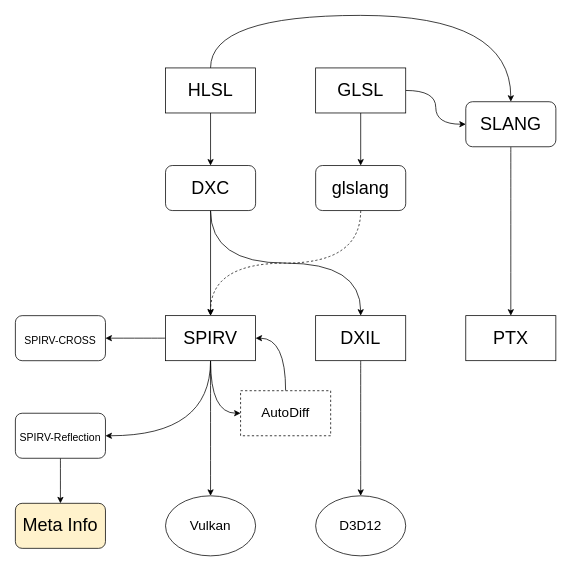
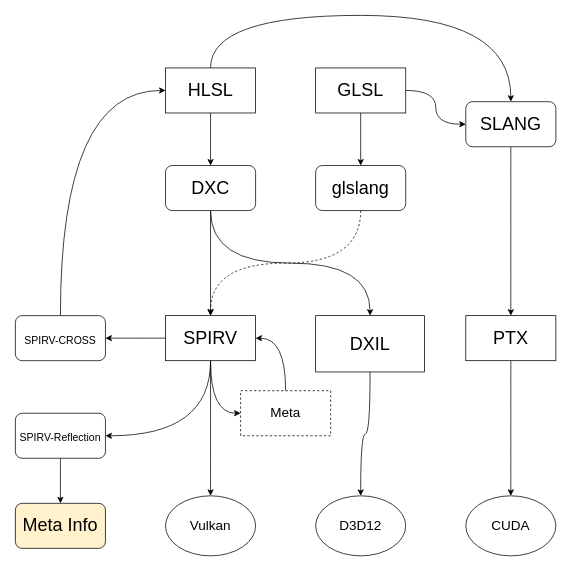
+ <mxCell id="15" style="edgeStyle=orthogonalEdgeStyle;curved=1;html=1;exitX=0.5;exitY=0;exitDx=0;exitDy=0;entryX=0;entryY=0.5;entryDx=0;entryDy=0;fontSize=14;elbow=vertical;" parent="1" source="16" target="4" edge="1"><mxGeometry relative="1" as="geometry" /></mxCell>
- <mxCell id="25" value="&lt;font style=&quot;font-size: 24px&quot;&gt;DXIL&lt;/font&gt;" style="rounded=0;whiteSpace=wrap;html=1;" parent="1" vertex="1"><mxGeometry x="420" y="420" width="120" height="60" as="geometry" /></mxCell>
+ <mxCell id="25" value="&lt;font style=&quot;font-size: 24px&quot;&gt;DXIL&lt;/font&gt;" style="rounded=0;whiteSpace=wrap;html=1;" parent="1" vertex="1"><mxGeometry x="420" y="420" width="145" height="75" as="geometry" /></mxCell>
- <mxCell id="30" value="&lt;font style=&quot;font-size: 18px&quot;&gt;AutoDiff&lt;/font&gt;" style="rounded=0;whiteSpace=wrap;html=1;dashed=1;" parent="1" vertex="1"><mxGeometry x="320" y="520" width="120" height="60" as="geometry" /></mxCell>
+ <mxCell id="30" value="&lt;font style=&quot;font-size: 18px&quot;&gt;Meta&lt;/font&gt;" style="rounded=0;whiteSpace=wrap;html=1;dashed=1;" parent="1" vertex="1"><mxGeometry x="320" y="520" width="120" height="60" as="geometry" /></mxCell>
+ <mxCell id="26" style="edgeStyle=orthogonalEdgeStyle;curved=1;rounded=0;orthogonalLoop=1;jettySize=auto;html=1;exitX=0.5;exitY=1;exitDx=0;exitDy=0;entryX=0.5;entryY=0;entryDx=0;entryDy=0;" parent="1" source="27" target="33" edge="1"><mxGeometry relative="1" as="geometry" /></mxCell>
+ <mxCell id="33" value="&lt;font style=&quot;font-size: 18px&quot;&gt;CUDA&lt;br&gt;&lt;/font&gt;" style="ellipse;whiteSpace=wrap;html=1;" parent="1" vertex="1"><mxGeometry x="620" y="660" width="120" height="80" as="geometry" /></mxCell>
